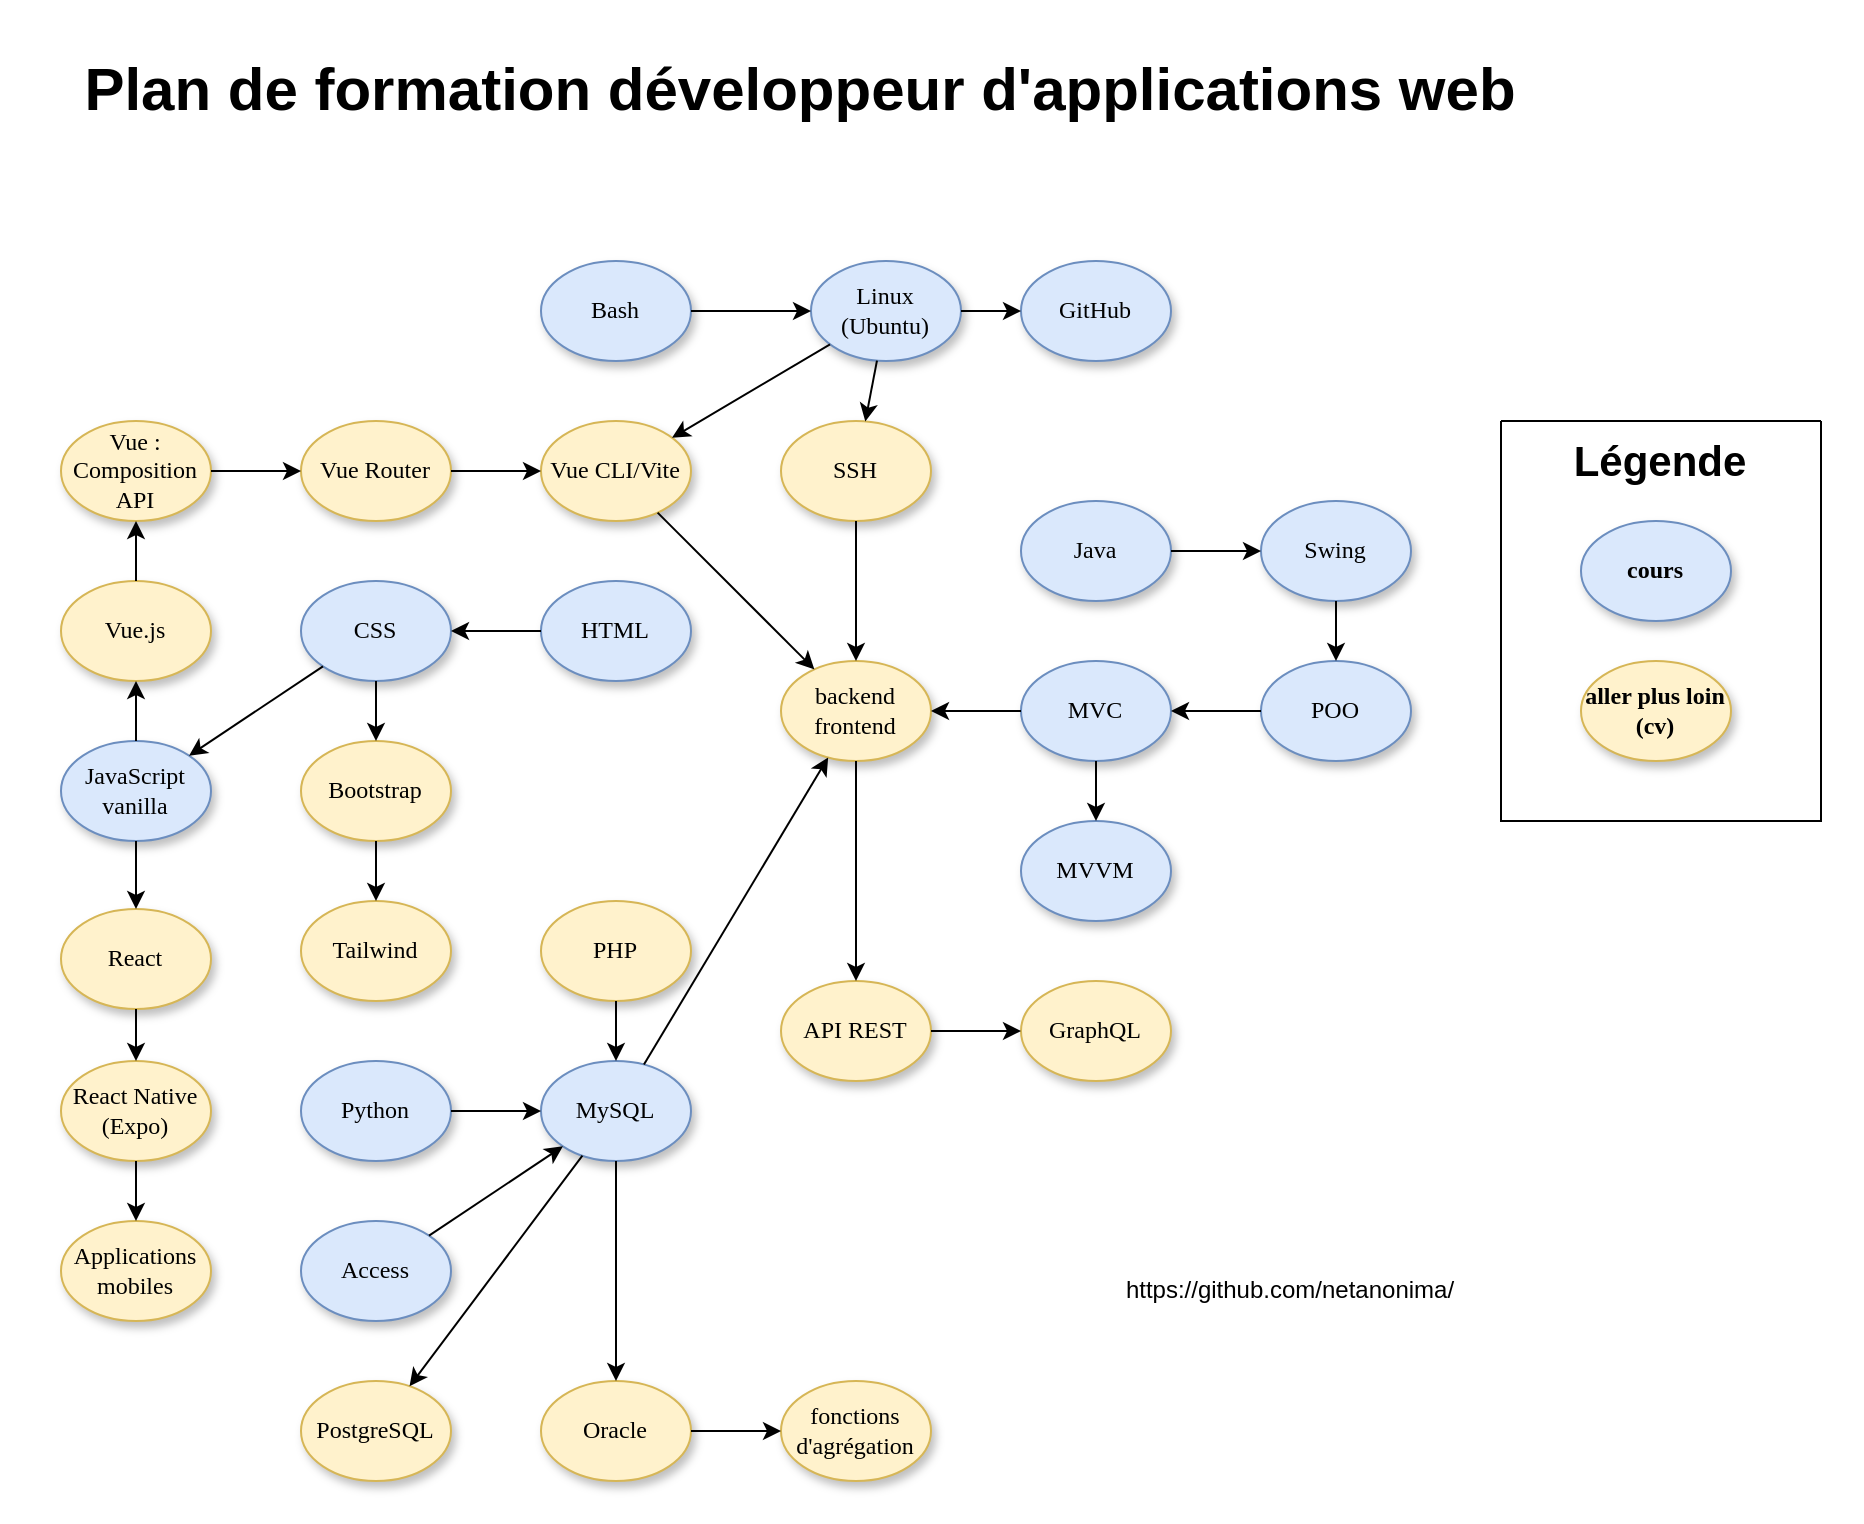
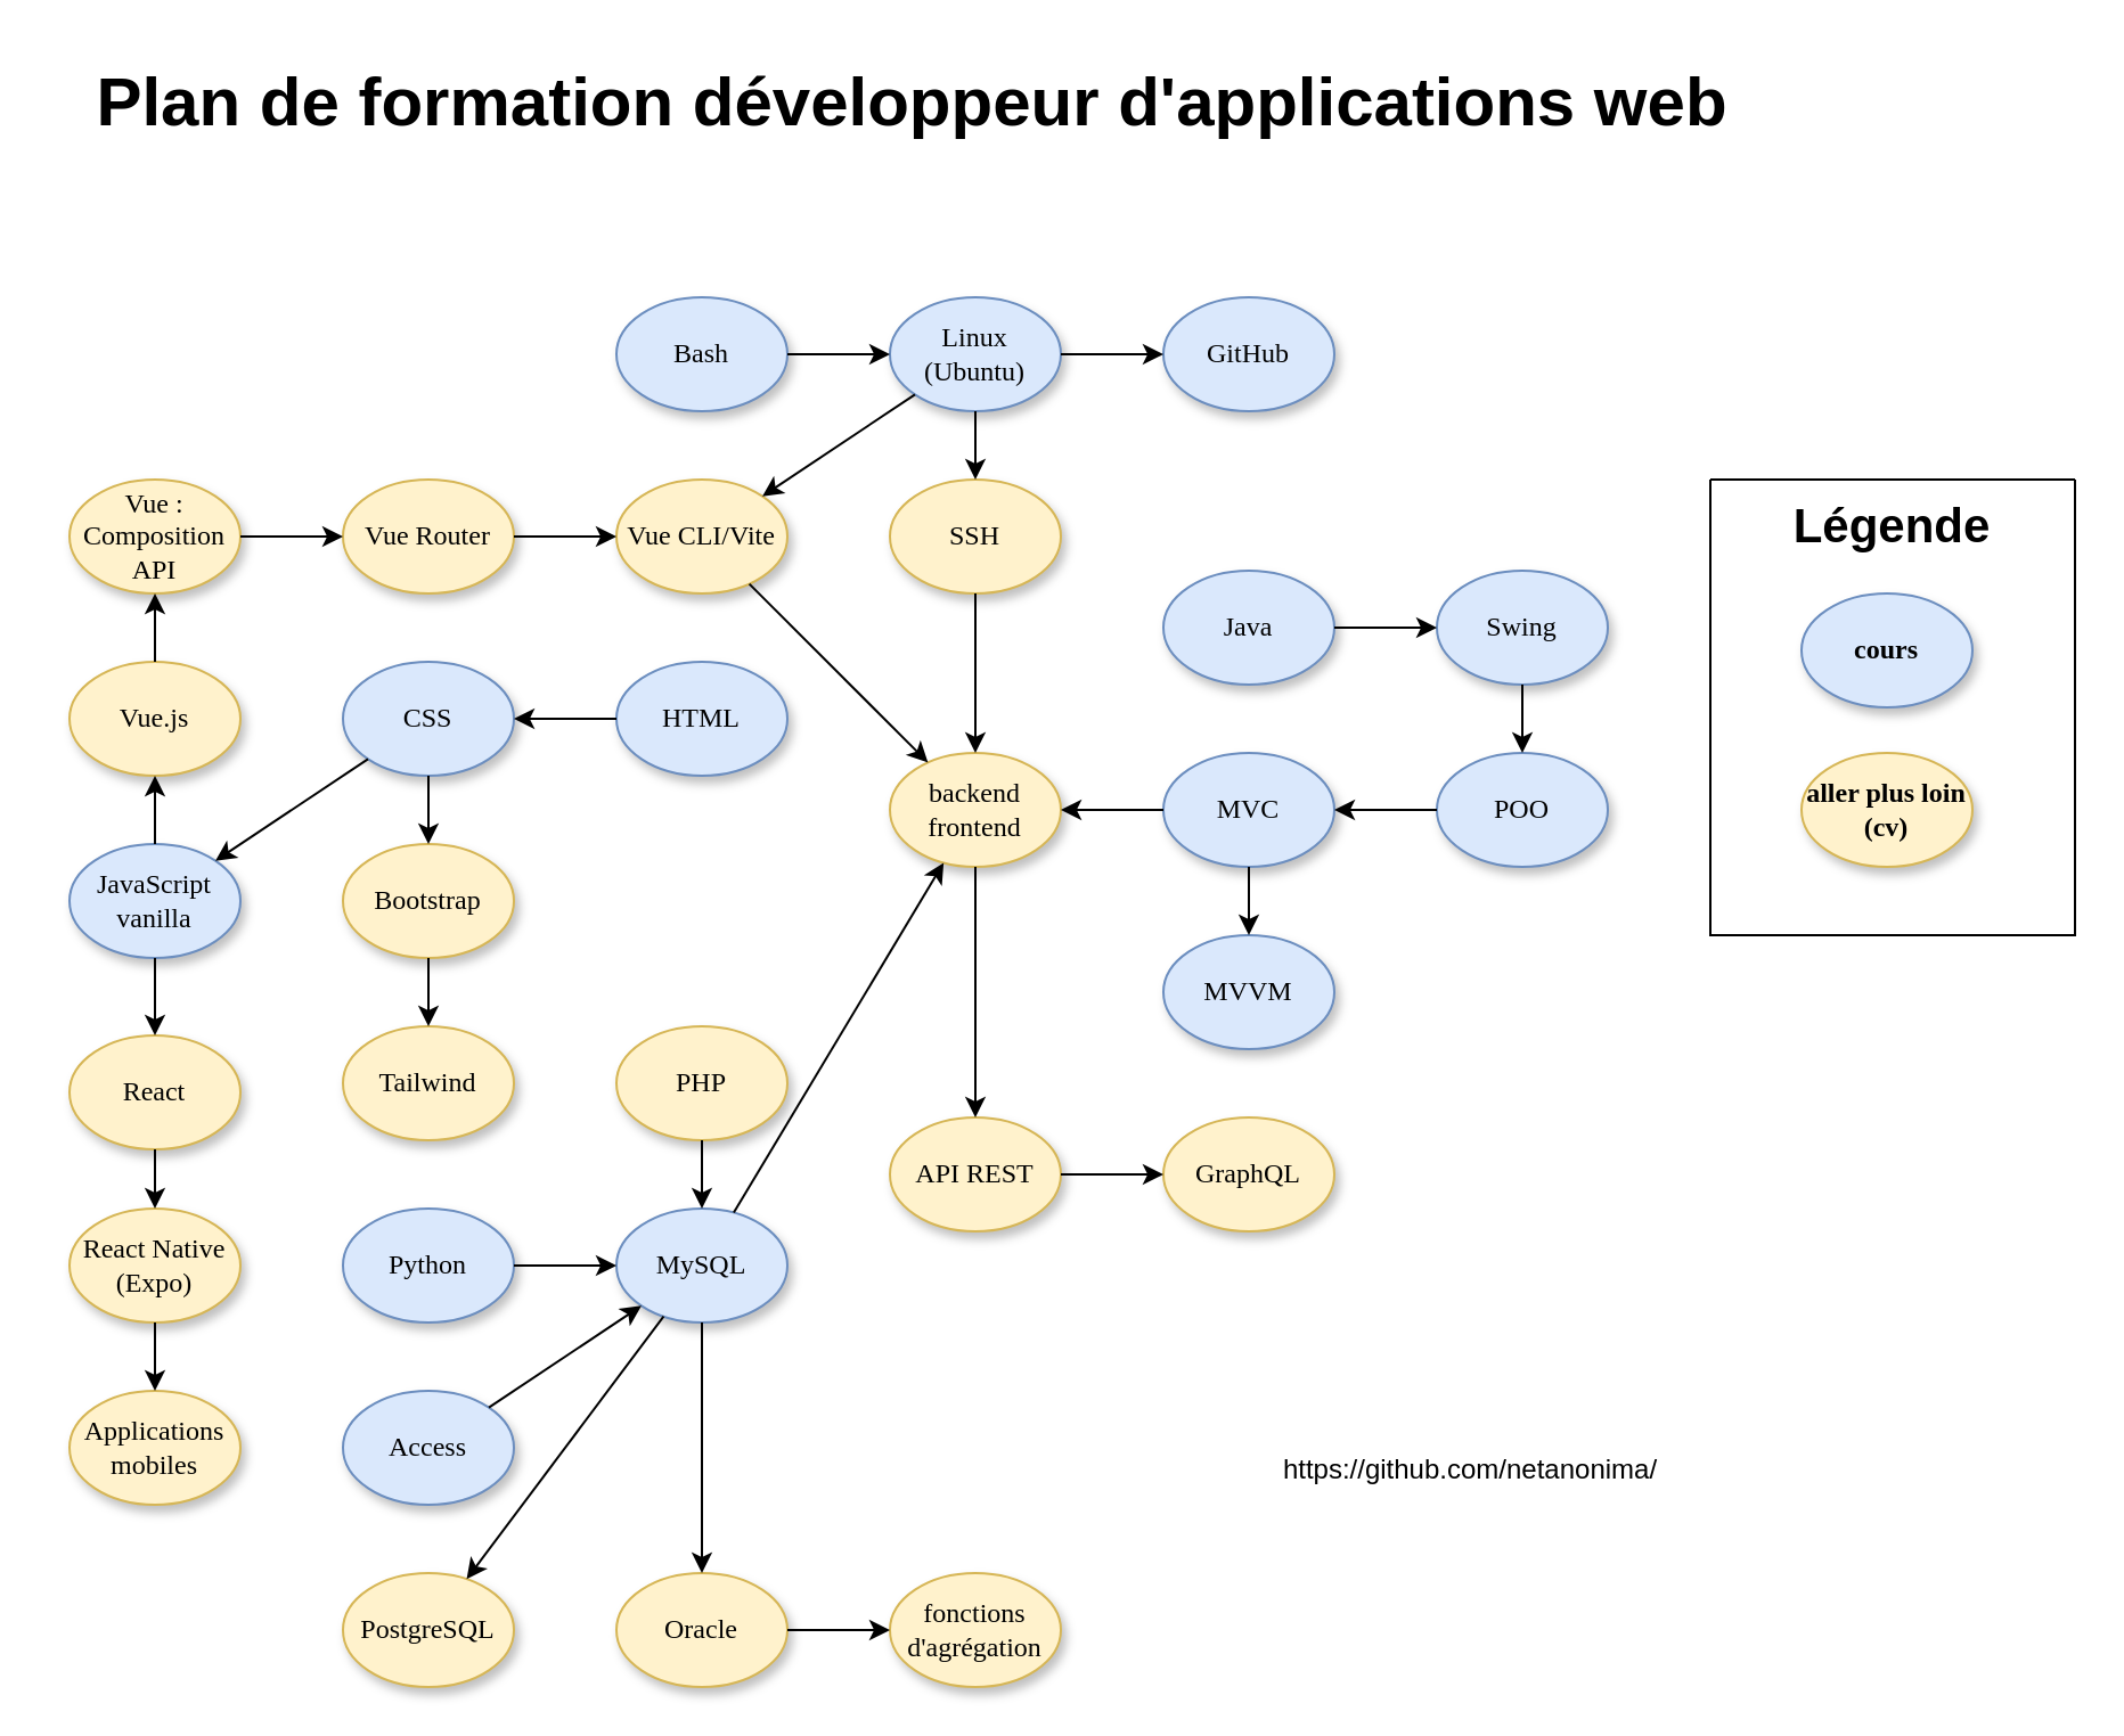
- <mxCell id="15" value="Linux (Ubuntu)" style="ellipse;whiteSpace=wrap;html=1;rounded=0;shadow=1;comic=0;labelBackgroundColor=none;strokeWidth=1;fontFamily=Verdana;fontSize=12;align=center;fillColor=#dae8fc;strokeColor=#6c8ebf;" parent="1" vertex="1"><mxGeometry x="405" y="130" width="75" height="50" as="geometry" /></mxCell>
+ <mxCell id="15" value="Linux (Ubuntu)" style="ellipse;whiteSpace=wrap;html=1;rounded=0;shadow=1;comic=0;labelBackgroundColor=none;strokeWidth=1;fontFamily=Verdana;fontSize=12;align=center;fillColor=#dae8fc;strokeColor=#6c8ebf;" parent="1" vertex="1"><mxGeometry x="390" y="130" width="75" height="50" as="geometry" /></mxCell>
